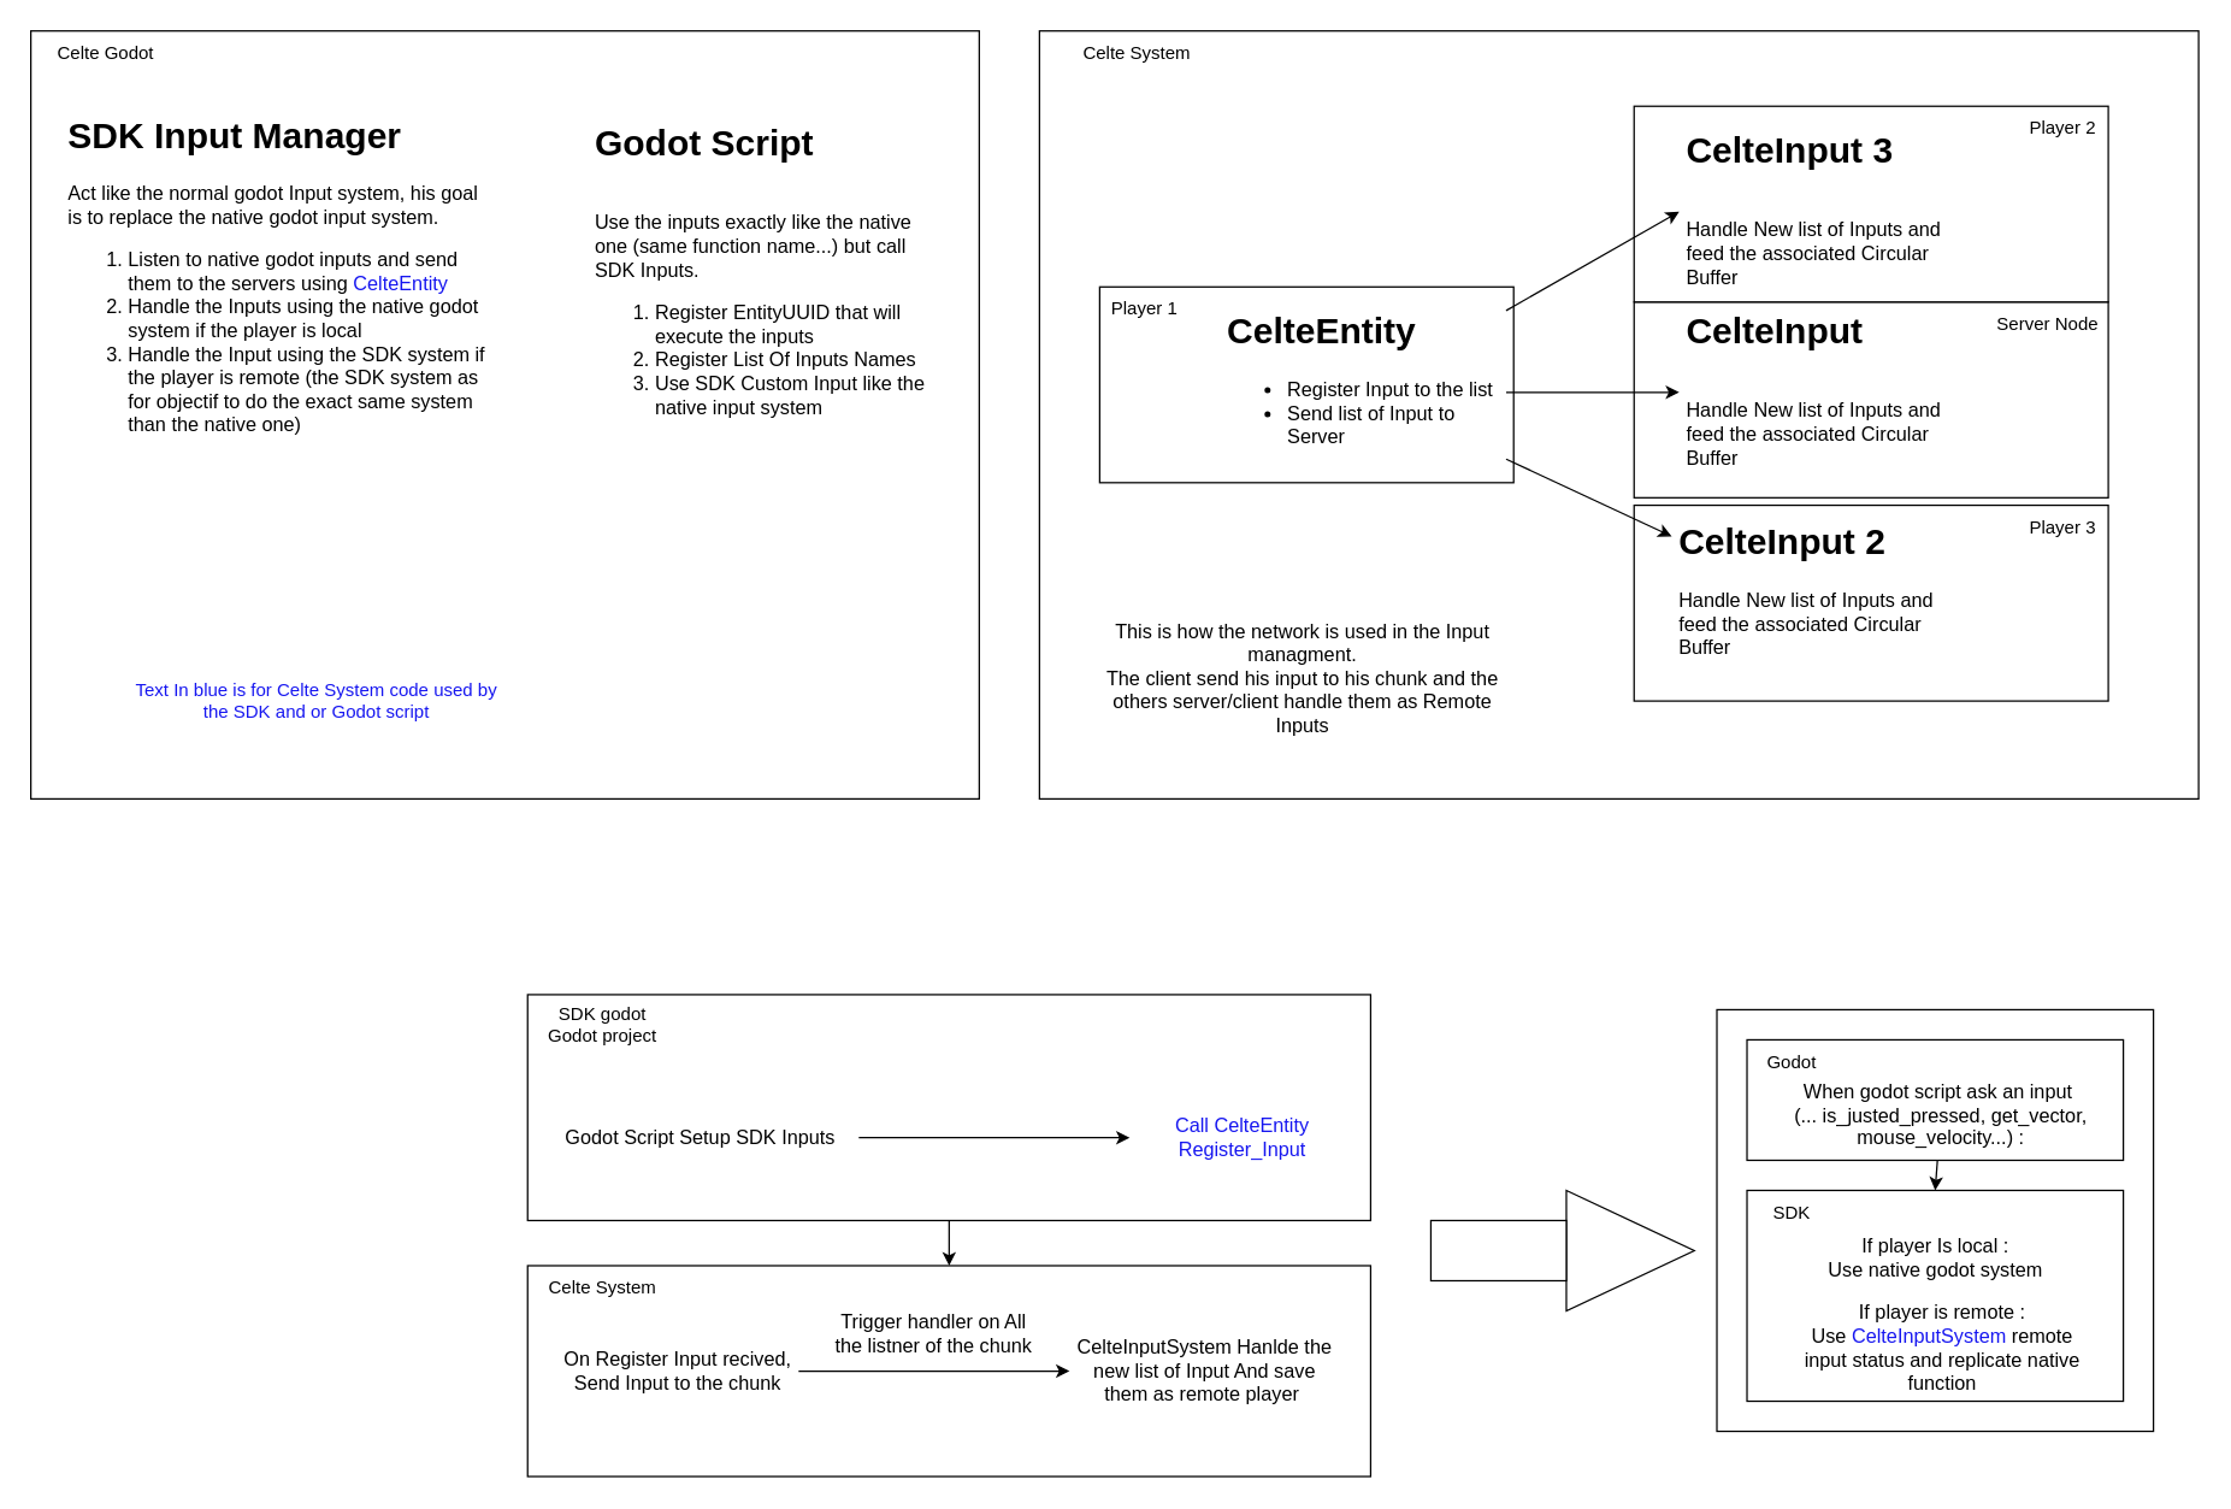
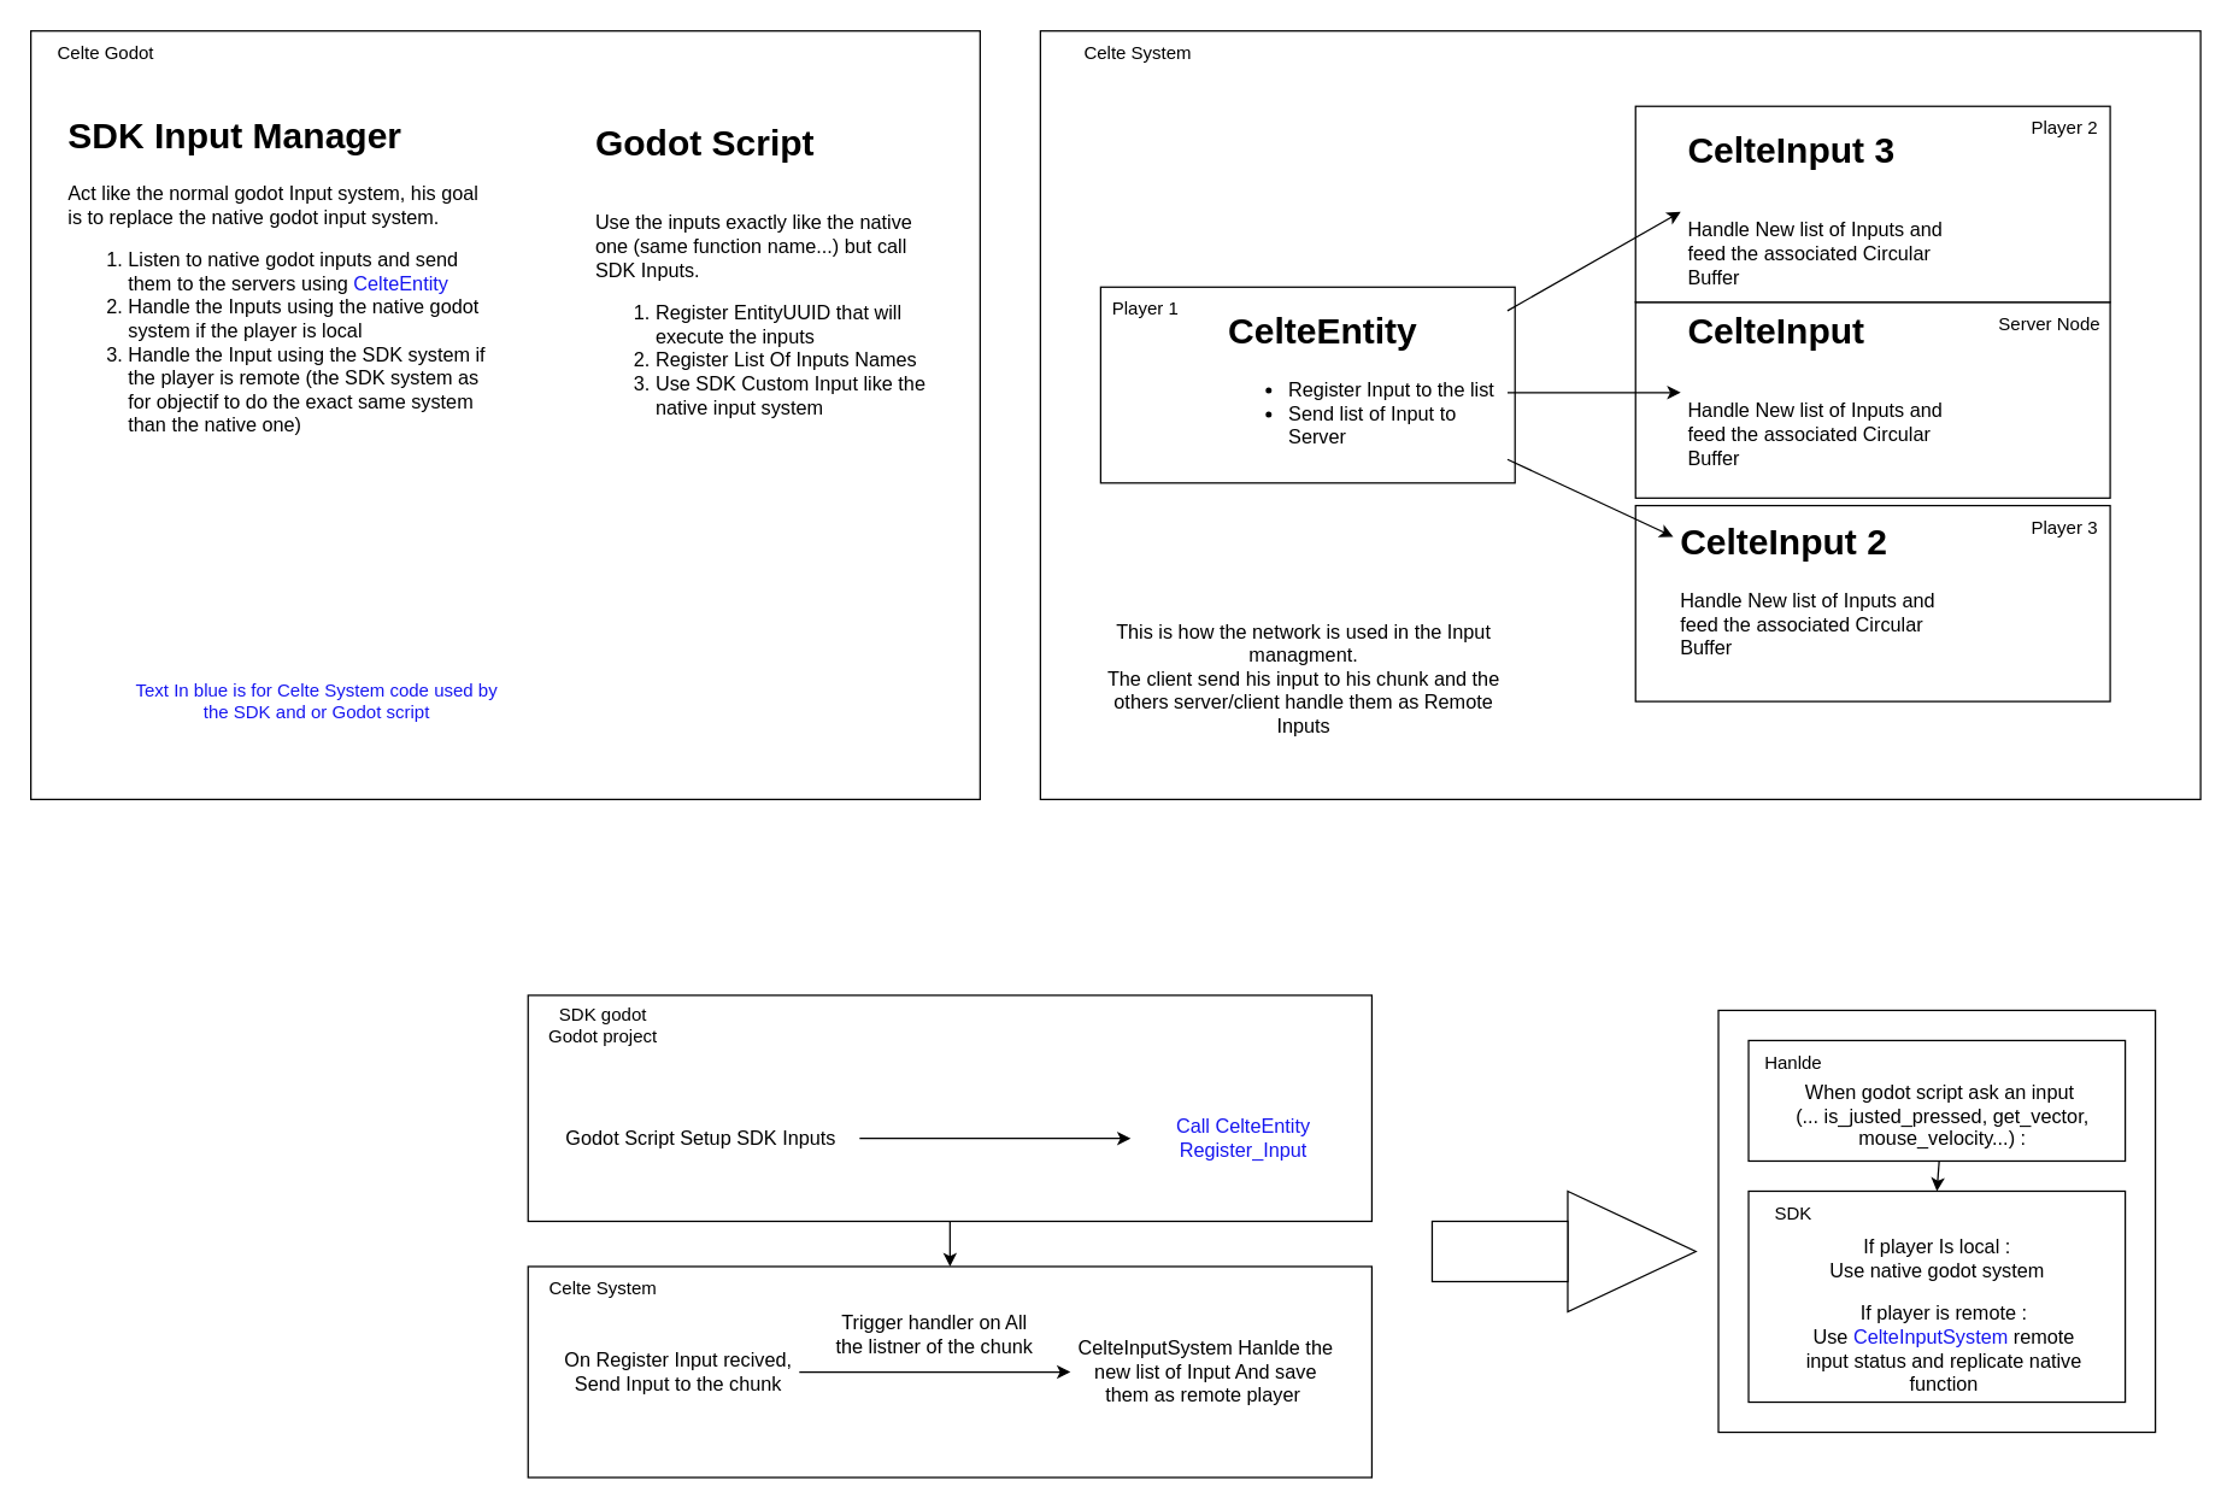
- <mxCell id="47" value="Godot" style="text;html=1;strokeColor=none;fillColor=none;align=center;verticalAlign=middle;whiteSpace=wrap;rounded=0;" vertex="1" parent="1"><mxGeometry x="1160" y="690" width="60" height="30" as="geometry" /></mxCell>
+ <mxCell id="47" value="Hanlde" style="text;html=1;strokeColor=none;fillColor=none;align=center;verticalAlign=middle;whiteSpace=wrap;rounded=0;" vertex="1" parent="1"><mxGeometry x="1160" y="690" width="60" height="30" as="geometry" /></mxCell>
